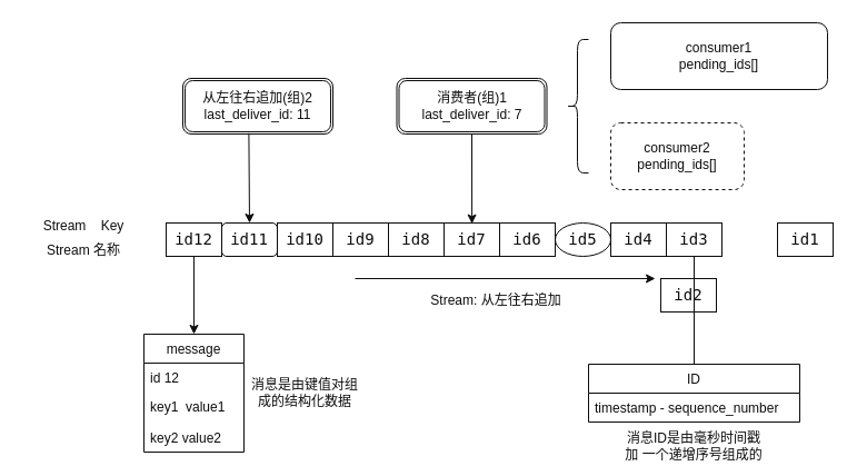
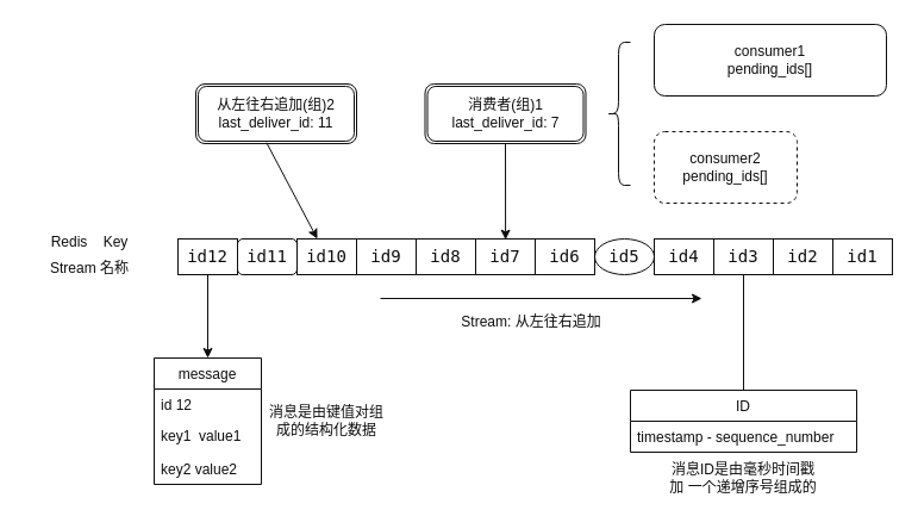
- <mxCell id="25" value="" style="endArrow=classic;html=1;strokeColor=#0D0D0D;fontColor=#0D0D0D;exitX=0.44;exitY=0.986;exitDx=0;exitDy=0;exitPerimeter=0;entryX=0.5;entryY=0;entryDx=0;entryDy=0;" edge="1" parent="1" source="24" target="11"><mxGeometry width="50" height="50" relative="1" as="geometry"><mxPoint x="289" y="270" as="sourcePoint" /><mxPoint x="339" y="220" as="targetPoint" /></mxGeometry></mxCell>
+ <mxCell id="25" value="" style="endArrow=classic;html=1;strokeColor=#0D0D0D;fontColor=#0D0D0D;exitX=0.44;exitY=0.986;exitDx=0;exitDy=0;exitPerimeter=0;" edge="1" parent="1" source="24" target="12"><mxGeometry width="50" height="50" relative="1" as="geometry"><mxPoint x="289" y="270" as="sourcePoint" /><mxPoint x="339" y="220" as="targetPoint" /></mxGeometry></mxCell>
- <mxCell id="16" value="Stream&amp;nbsp; &amp;nbsp; Key" style="text;html=1;strokeColor=none;fillColor=none;align=center;verticalAlign=middle;whiteSpace=wrap;rounded=0;fontColor=#0D0D0D;" vertex="1" parent="1"><mxGeometry x="20" y="190" width="110" height="25" as="geometry" /></mxCell>
+ <mxCell id="16" value="Redis&amp;nbsp; &amp;nbsp; Key" style="text;html=1;strokeColor=none;fillColor=none;align=center;verticalAlign=middle;whiteSpace=wrap;rounded=0;fontColor=#0D0D0D;" vertex="1" parent="1"><mxGeometry x="20" y="190" width="110" height="25" as="geometry" /></mxCell>
- <mxCell id="5" value="&lt;pre style=&quot;font-size: 14px&quot;&gt;id2&lt;/pre&gt;" style="rounded=0;whiteSpace=wrap;html=1;strokeColor=#0D0D0D;fillColor=none;fontColor=#0D0D0D;" vertex="1" parent="1"><mxGeometry x="594" y="250" width="50" height="30" as="geometry" /></mxCell>
+ <mxCell id="5" value="&lt;pre style=&quot;font-size: 14px&quot;&gt;id2&lt;/pre&gt;" style="rounded=0;whiteSpace=wrap;html=1;strokeColor=#0D0D0D;fillColor=none;fontColor=#0D0D0D;" vertex="1" parent="1"><mxGeometry x="649" y="200" width="50" height="30" as="geometry" /></mxCell>
